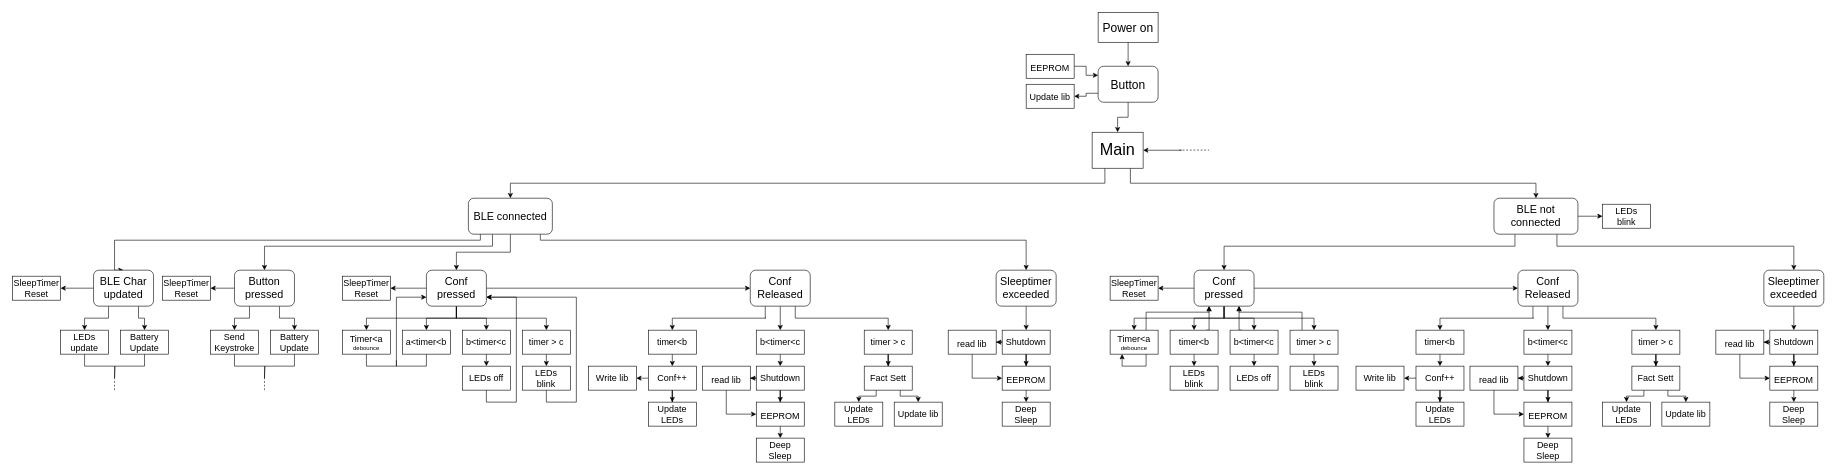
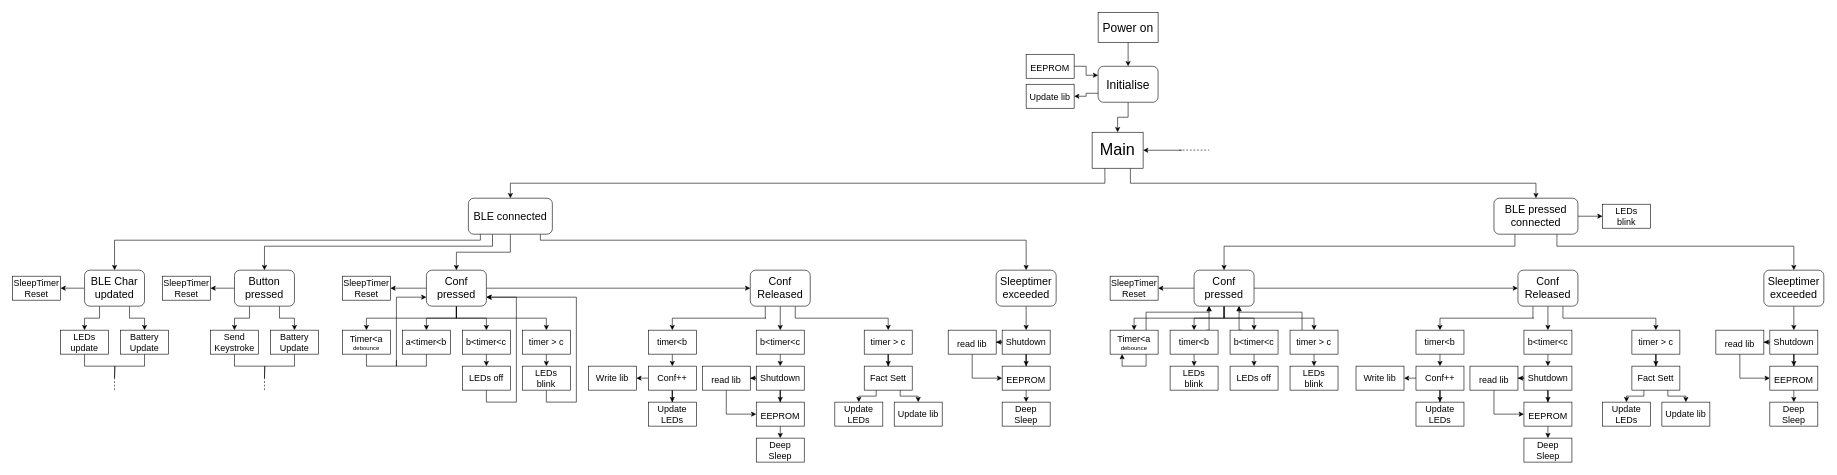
- <mxCell id="4" value="&lt;font style=&quot;font-size: 20px&quot;&gt;Button&lt;/font&gt;" style="rounded=1;whiteSpace=wrap;html=1;fontSize=27;" vertex="1" parent="1"><mxGeometry x="1830" y="110" width="100" height="60" as="geometry" /></mxCell>
+ <mxCell id="4" value="&lt;font style=&quot;font-size: 20px&quot;&gt;Initialise&lt;/font&gt;" style="rounded=1;whiteSpace=wrap;html=1;fontSize=27;" vertex="1" parent="1"><mxGeometry x="1830" y="110" width="100" height="60" as="geometry" /></mxCell>
- <mxCell id="20" value="&lt;font style=&quot;font-size: 18px&quot;&gt;BLE not connected&lt;/font&gt;" style="rounded=1;whiteSpace=wrap;html=1;fontSize=18;" vertex="1" parent="1"><mxGeometry x="2490" y="330" width="140" height="60" as="geometry" /></mxCell>
+ <mxCell id="20" value="&lt;font style=&quot;font-size: 18px&quot;&gt;BLE pressed connected&lt;/font&gt;" style="rounded=1;whiteSpace=wrap;html=1;fontSize=18;" vertex="1" parent="1"><mxGeometry x="2490" y="330" width="140" height="60" as="geometry" /></mxCell>
- <mxCell id="154" value="&lt;font style=&quot;font-size: 18px&quot;&gt;BLE Char updated&lt;br&gt;&lt;/font&gt;" style="rounded=1;whiteSpace=wrap;html=1;fontSize=18;" vertex="1" parent="1"><mxGeometry x="155" y="450" width="100" height="60" as="geometry" /></mxCell>
+ <mxCell id="154" value="&lt;font style=&quot;font-size: 18px&quot;&gt;BLE Char updated&lt;br&gt;&lt;/font&gt;" style="rounded=1;whiteSpace=wrap;html=1;fontSize=18;" vertex="1" parent="1"><mxGeometry x="140" y="450" width="100" height="60" as="geometry" /></mxCell>
